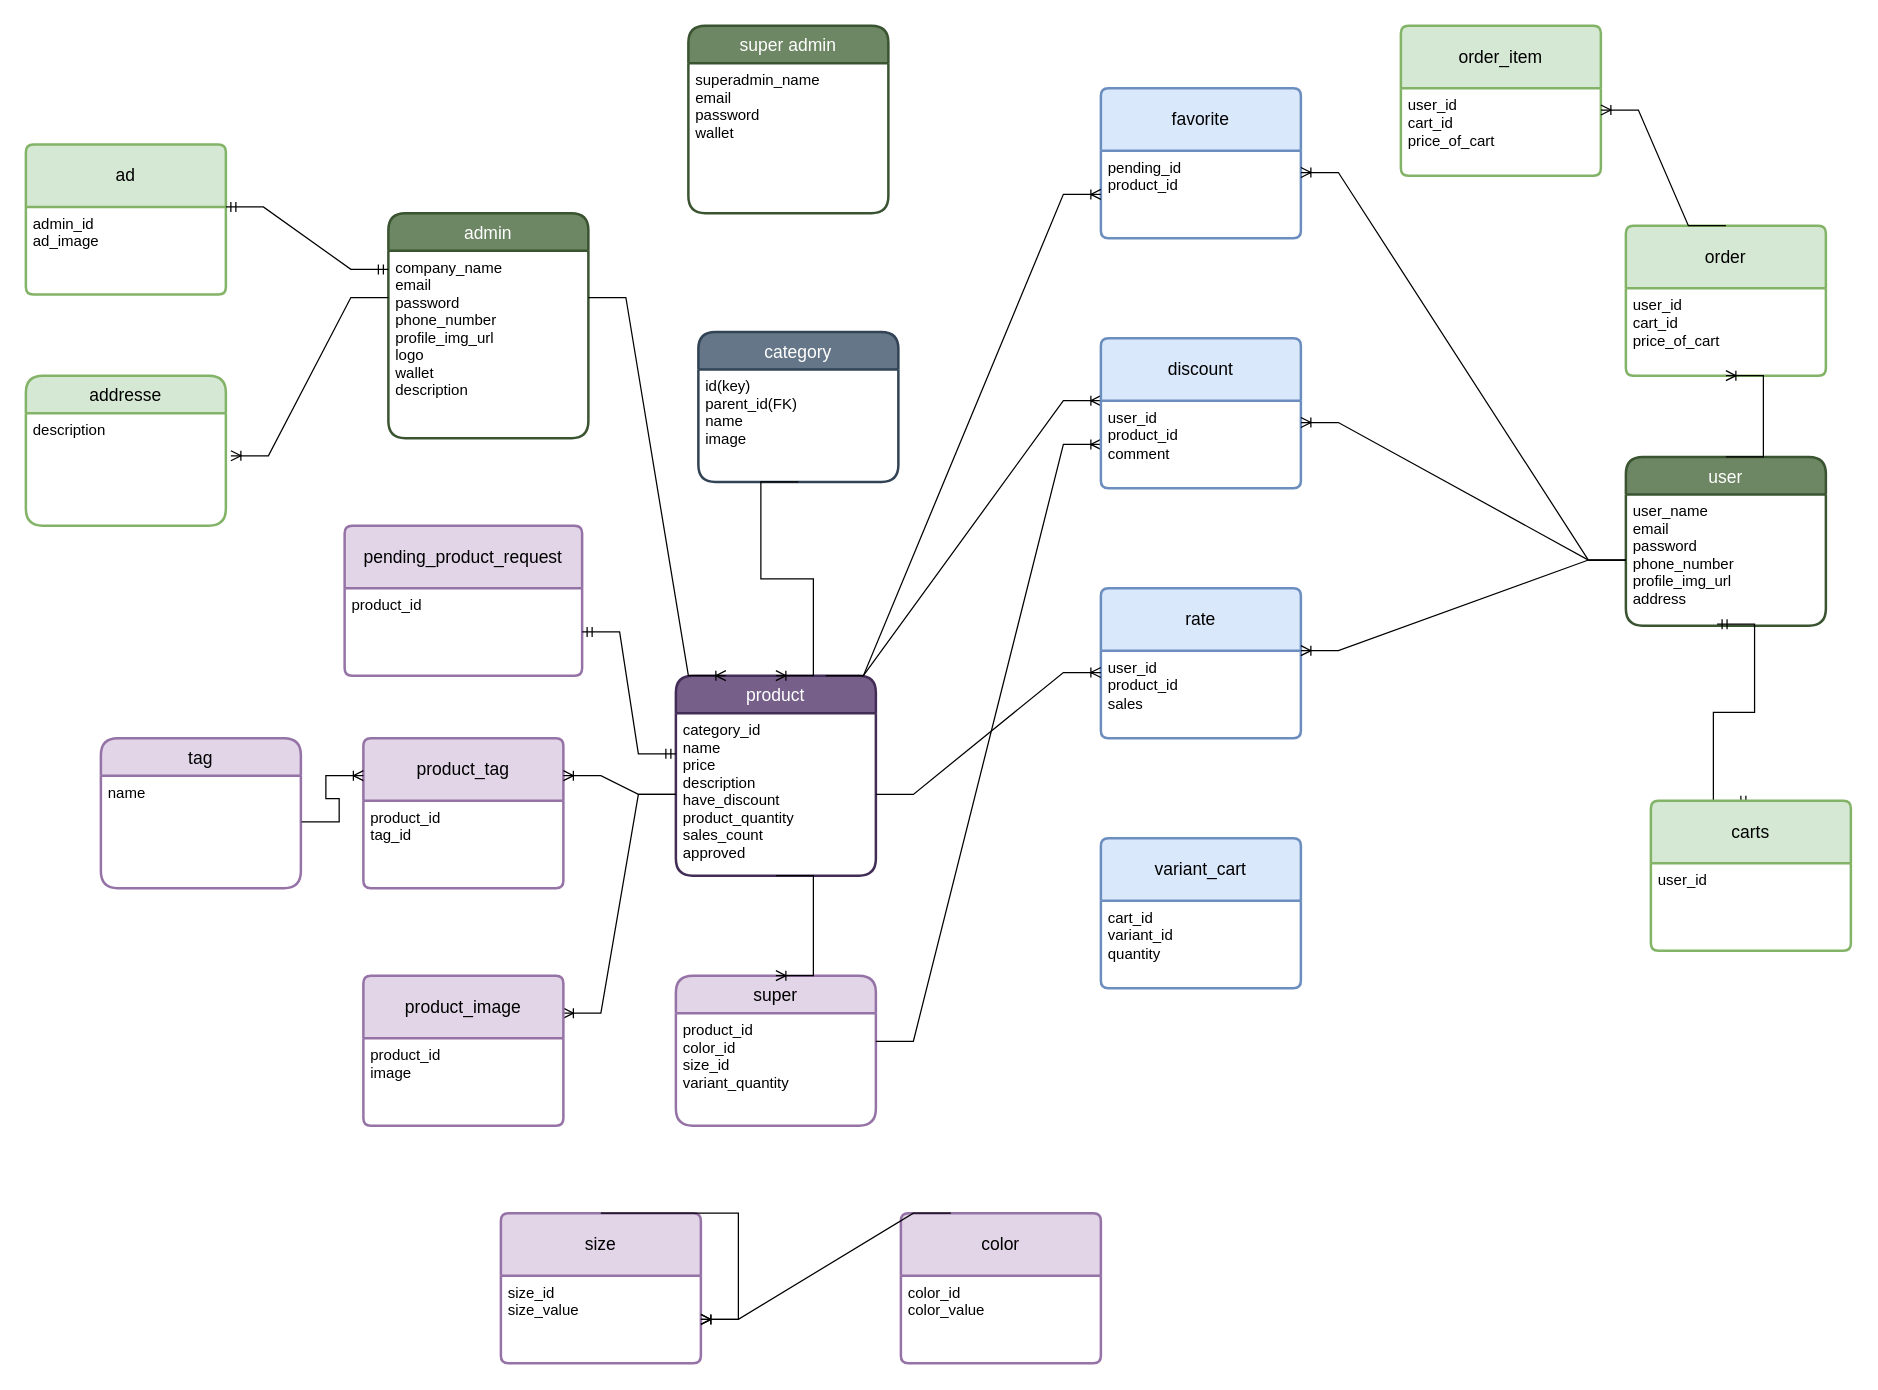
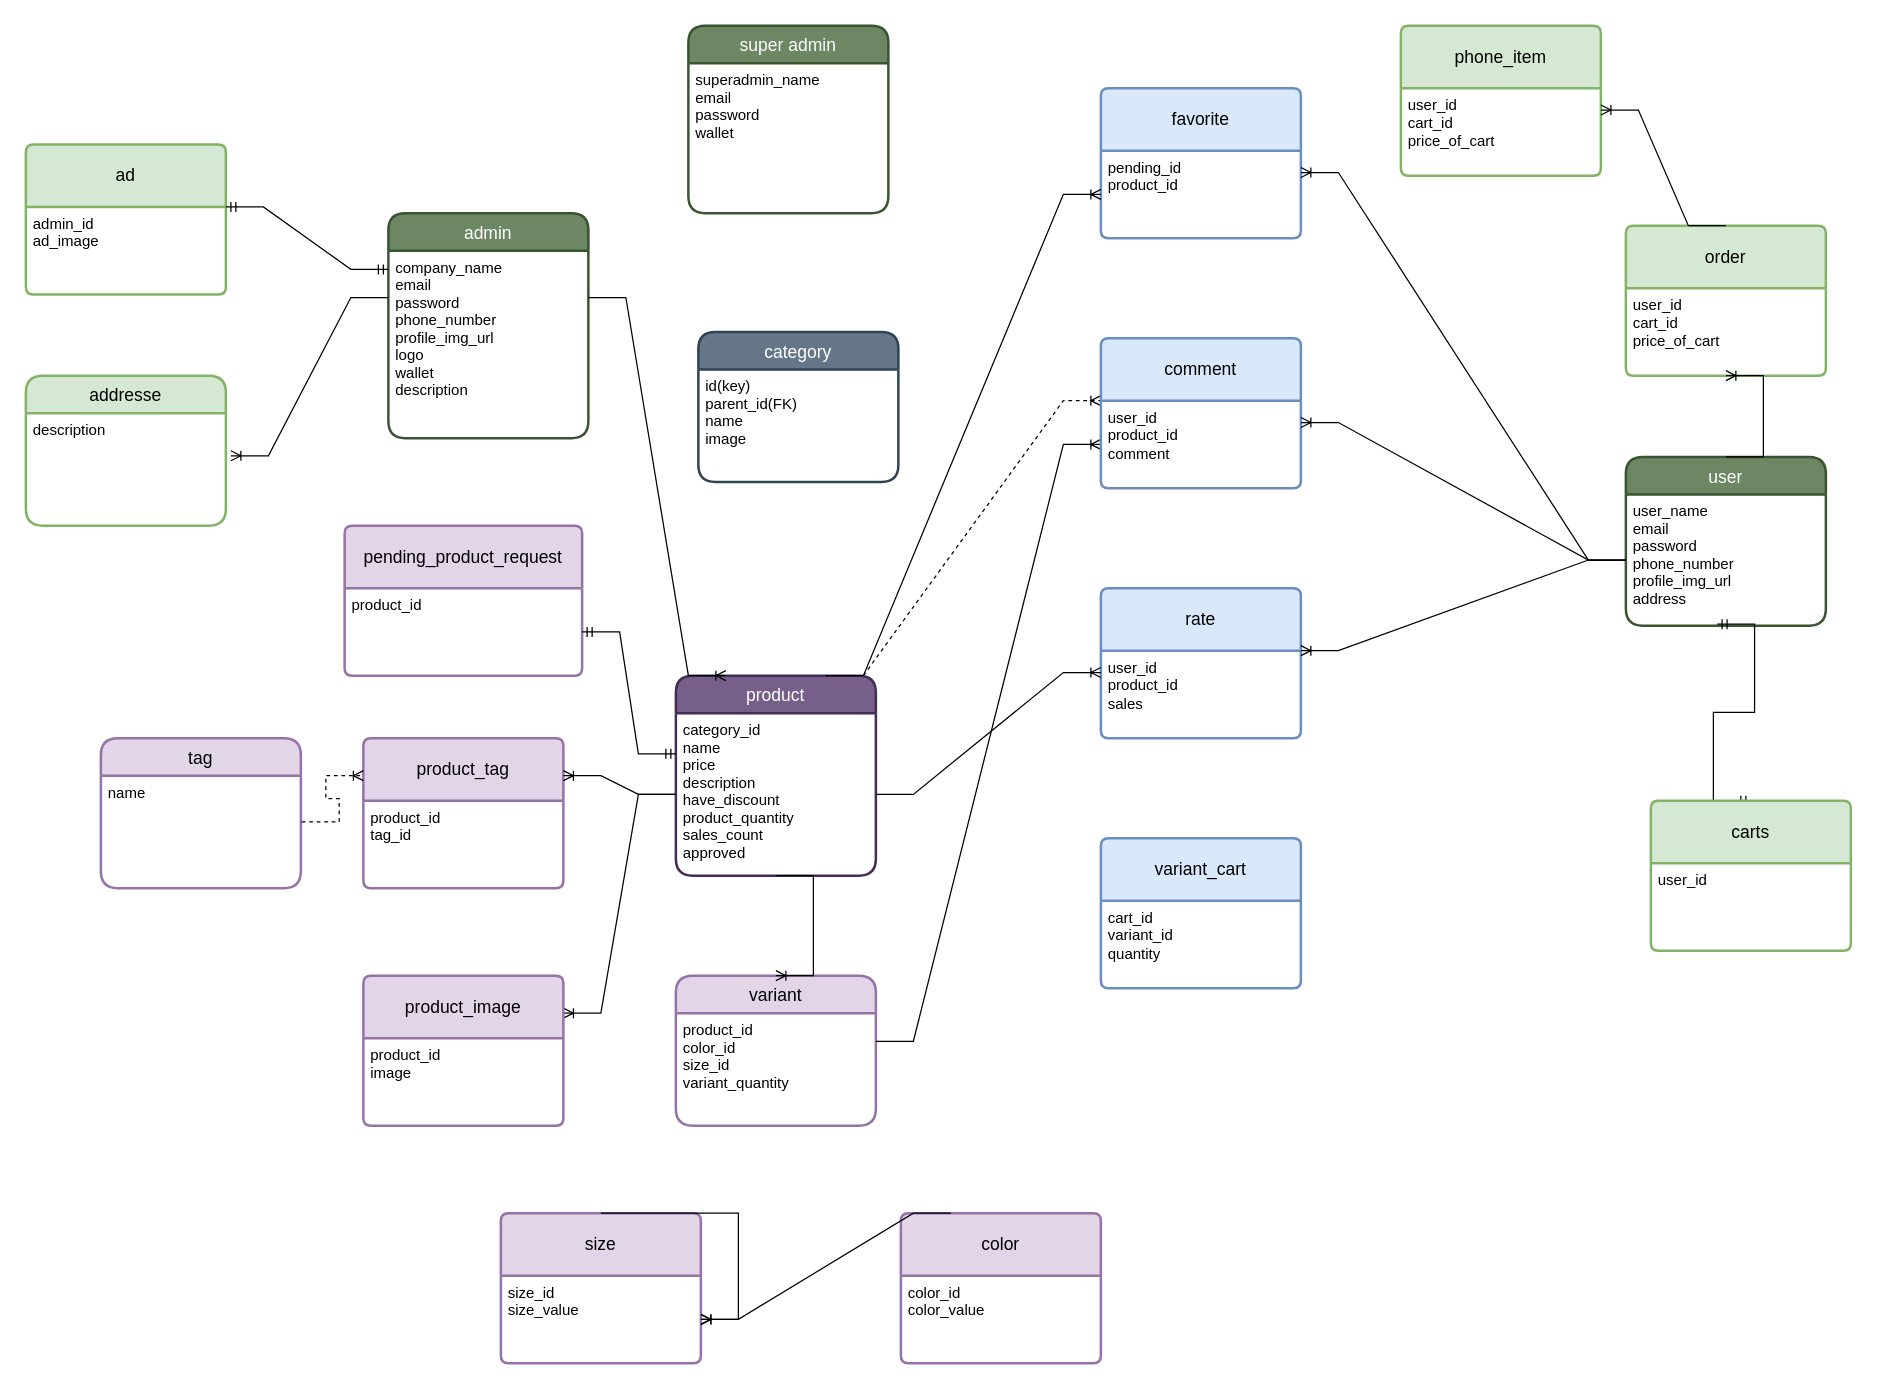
- <mxCell id="63" value="order_item" style="swimlane;childLayout=stackLayout;horizontal=1;startSize=50;horizontalStack=0;rounded=1;fontSize=14;fontStyle=0;strokeWidth=2;resizeParent=0;resizeLast=1;shadow=0;dashed=0;align=center;arcSize=4;whiteSpace=wrap;html=1;fillColor=#d5e8d4;strokeColor=#82b366;" vertex="1" parent="1"><mxGeometry x="1120" y="20" width="160" height="120" as="geometry" /></mxCell>
+ <mxCell id="63" value="phone_item" style="swimlane;childLayout=stackLayout;horizontal=1;startSize=50;horizontalStack=0;rounded=1;fontSize=14;fontStyle=0;strokeWidth=2;resizeParent=0;resizeLast=1;shadow=0;dashed=0;align=center;arcSize=4;whiteSpace=wrap;html=1;fillColor=#d5e8d4;strokeColor=#82b366;" vertex="1" parent="1"><mxGeometry x="1120" y="20" width="160" height="120" as="geometry" /></mxCell>
- <mxCell id="30" value="discount" style="swimlane;childLayout=stackLayout;horizontal=1;startSize=50;horizontalStack=0;rounded=1;fontSize=14;fontStyle=0;strokeWidth=2;resizeParent=0;resizeLast=1;shadow=0;dashed=0;align=center;arcSize=4;whiteSpace=wrap;html=1;fillColor=#dae8fc;strokeColor=#6c8ebf;" parent="1" vertex="1"><mxGeometry x="880" y="270" width="160" height="120" as="geometry" /></mxCell>
+ <mxCell id="30" value="comment" style="swimlane;childLayout=stackLayout;horizontal=1;startSize=50;horizontalStack=0;rounded=1;fontSize=14;fontStyle=0;strokeWidth=2;resizeParent=0;resizeLast=1;shadow=0;dashed=0;align=center;arcSize=4;whiteSpace=wrap;html=1;fillColor=#dae8fc;strokeColor=#6c8ebf;" parent="1" vertex="1"><mxGeometry x="880" y="270" width="160" height="120" as="geometry" /></mxCell>
- <mxCell id="29" value="" style="edgeStyle=entityRelationEdgeStyle;fontSize=12;html=1;endArrow=ERoneToMany;rounded=0;exitX=0.75;exitY=0;exitDx=0;exitDy=0;entryX=0;entryY=0;entryDx=0;entryDy=0;" parent="1" source="8" target="31" edge="1"><mxGeometry width="100" height="100" relative="1" as="geometry"><mxPoint x="230" y="630" as="sourcePoint" /><mxPoint x="330" y="530" as="targetPoint" /></mxGeometry></mxCell>
+ <mxCell id="29" value="" style="edgeStyle=entityRelationEdgeStyle;fontSize=12;html=1;endArrow=ERoneToMany;rounded=0;exitX=0.75;exitY=0;exitDx=0;exitDy=0;entryX=0;entryY=0;entryDx=0;entryDy=0;dashed=1;" parent="1" source="8" target="31" edge="1"><mxGeometry width="100" height="100" relative="1" as="geometry"><mxPoint x="230" y="630" as="sourcePoint" /><mxPoint x="330" y="530" as="targetPoint" /></mxGeometry></mxCell>
- <mxCell id="17" value="" style="edgeStyle=entityRelationEdgeStyle;fontSize=12;html=1;endArrow=ERoneToMany;rounded=0;entryX=0.5;entryY=0;entryDx=0;entryDy=0;exitX=0.5;exitY=1;exitDx=0;exitDy=0;" parent="1" source="16" target="8" edge="1"><mxGeometry width="100" height="100" relative="1" as="geometry"><mxPoint x="610" y="430" as="sourcePoint" /><mxPoint x="350" y="400" as="targetPoint" /></mxGeometry></mxCell>
- <mxCell id="49" value="" style="edgeStyle=entityRelationEdgeStyle;fontSize=12;html=1;endArrow=ERoneToMany;rounded=0;entryX=0;entryY=0.25;entryDx=0;entryDy=0;exitX=1.004;exitY=0.41;exitDx=0;exitDy=0;exitPerimeter=0;" parent="1" source="14" target="47" edge="1"><mxGeometry width="100" height="100" relative="1" as="geometry"><mxPoint x="120" y="890" as="sourcePoint" /><mxPoint x="220" y="790" as="targetPoint" /></mxGeometry></mxCell>
+ <mxCell id="49" value="" style="edgeStyle=entityRelationEdgeStyle;fontSize=12;html=1;endArrow=ERoneToMany;rounded=0;entryX=0;entryY=0.25;entryDx=0;entryDy=0;exitX=1.004;exitY=0.41;exitDx=0;exitDy=0;exitPerimeter=0;dashed=1;" parent="1" source="14" target="47" edge="1"><mxGeometry width="100" height="100" relative="1" as="geometry"><mxPoint x="120" y="890" as="sourcePoint" /><mxPoint x="220" y="790" as="targetPoint" /></mxGeometry></mxCell>
- <mxCell id="18" value="super" style="swimlane;childLayout=stackLayout;horizontal=1;startSize=30;horizontalStack=0;rounded=1;fontSize=14;fontStyle=0;strokeWidth=2;resizeParent=0;resizeLast=1;shadow=0;dashed=0;align=center;fillColor=#e1d5e7;strokeColor=#9673a6;" parent="1" vertex="1"><mxGeometry x="540" y="780" width="160" height="120" as="geometry" /></mxCell>
+ <mxCell id="18" value="variant" style="swimlane;childLayout=stackLayout;horizontal=1;startSize=30;horizontalStack=0;rounded=1;fontSize=14;fontStyle=0;strokeWidth=2;resizeParent=0;resizeLast=1;shadow=0;dashed=0;align=center;fillColor=#e1d5e7;strokeColor=#9673a6;" parent="1" vertex="1"><mxGeometry x="540" y="780" width="160" height="120" as="geometry" /></mxCell>
